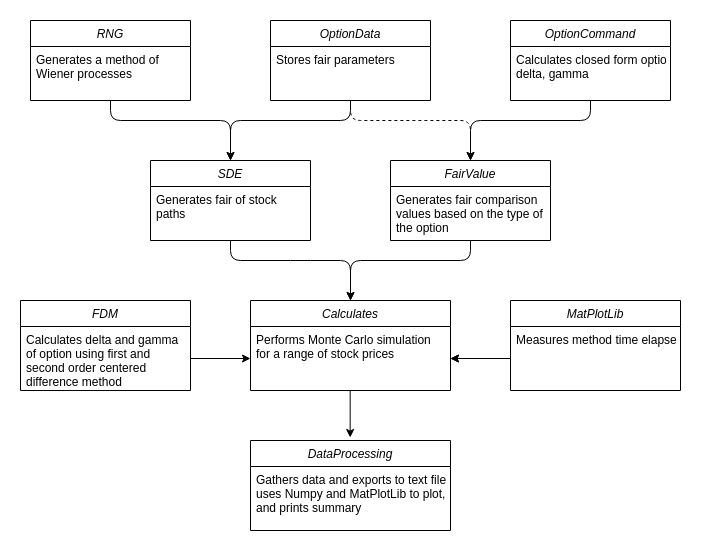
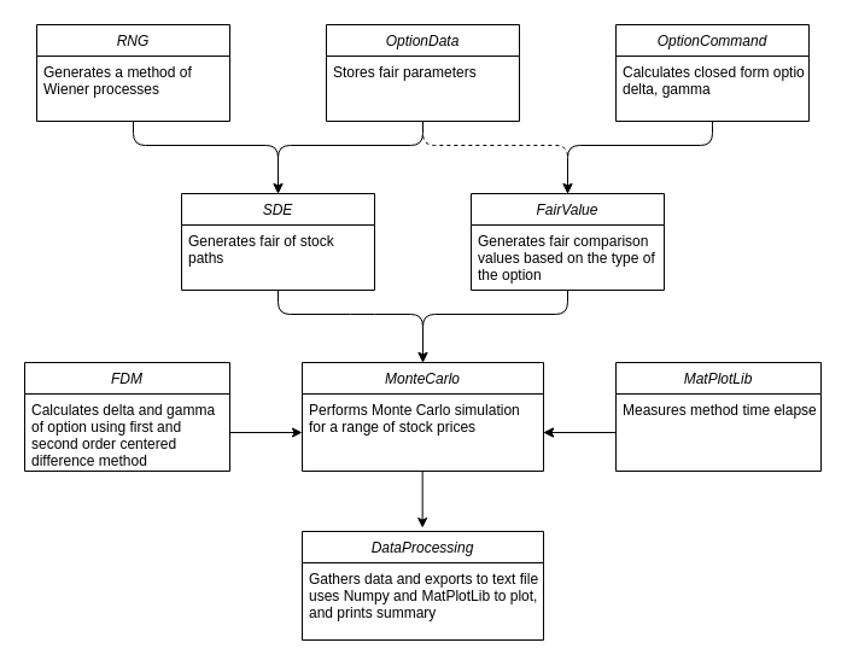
- <mxCell id="20" value="Calculates" style="swimlane;fontStyle=2;align=center;verticalAlign=top;childLayout=stackLayout;horizontal=1;startSize=26;horizontalStack=0;resizeParent=1;resizeLast=0;collapsible=1;marginBottom=0;rounded=0;shadow=0;strokeWidth=1;" parent="1" vertex="1"><mxGeometry x="250" y="300" width="200" height="90" as="geometry"><mxRectangle x="230" y="140" width="160" height="26" as="alternateBounds" /></mxGeometry></mxCell>
+ <mxCell id="20" value="MonteCarlo" style="swimlane;fontStyle=2;align=center;verticalAlign=top;childLayout=stackLayout;horizontal=1;startSize=26;horizontalStack=0;resizeParent=1;resizeLast=0;collapsible=1;marginBottom=0;rounded=0;shadow=0;strokeWidth=1;" parent="1" vertex="1"><mxGeometry x="250" y="300" width="200" height="90" as="geometry"><mxRectangle x="230" y="140" width="160" height="26" as="alternateBounds" /></mxGeometry></mxCell>
